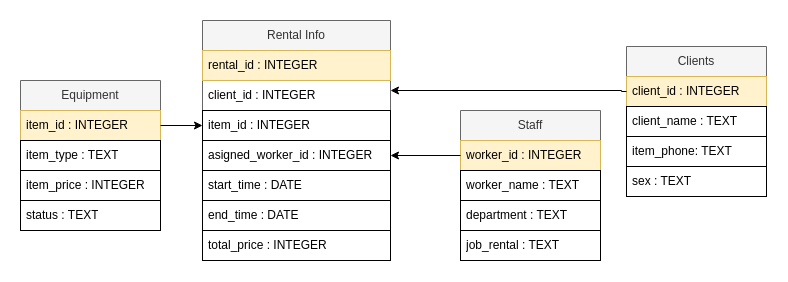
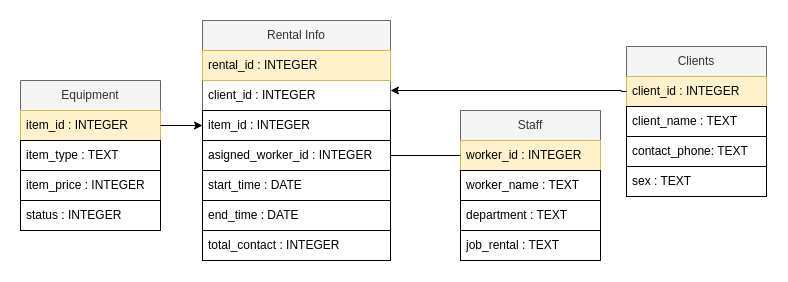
- <mxCell id="10" value="item_phone: TEXT" style="text;strokeColor=default;fillColor=none;align=left;verticalAlign=middle;spacingLeft=4;spacingRight=4;overflow=hidden;points=[[0,0.5],[1,0.5]];portConstraint=eastwest;rotatable=0;whiteSpace=wrap;html=1;" parent="7" vertex="1"><mxGeometry y="90" width="140" height="30" as="geometry" /></mxCell>
+ <mxCell id="10" value="contact_phone: TEXT" style="text;strokeColor=default;fillColor=none;align=left;verticalAlign=middle;spacingLeft=4;spacingRight=4;overflow=hidden;points=[[0,0.5],[1,0.5]];portConstraint=eastwest;rotatable=0;whiteSpace=wrap;html=1;" parent="7" vertex="1"><mxGeometry y="90" width="140" height="30" as="geometry" /></mxCell>
- <mxCell id="27" style="edgeStyle=orthogonalEdgeStyle;rounded=0;orthogonalLoop=1;jettySize=auto;html=1;entryX=1;entryY=0.5;entryDx=0;entryDy=0;" parent="1" source="21" target="16" edge="1"><mxGeometry relative="1" as="geometry" /></mxCell>
+ <mxCell id="27" style="edgeStyle=orthogonalEdgeStyle;rounded=0;orthogonalLoop=1;jettySize=auto;html=1;entryX=1;entryY=0.5;entryDx=0;entryDy=0;endArrow=none;" parent="1" source="21" target="16" edge="1"><mxGeometry relative="1" as="geometry" /></mxCell>
- <mxCell id="6" value="status&amp;nbsp;: TEXT" style="text;strokeColor=default;fillColor=none;align=left;verticalAlign=middle;spacingLeft=4;spacingRight=4;overflow=hidden;points=[[0,0.5],[1,0.5]];portConstraint=eastwest;rotatable=0;whiteSpace=wrap;html=1;" parent="2" vertex="1"><mxGeometry y="120" width="140" height="30" as="geometry" /></mxCell>
+ <mxCell id="6" value="status&amp;nbsp;: INTEGER" style="text;strokeColor=default;fillColor=none;align=left;verticalAlign=middle;spacingLeft=4;spacingRight=4;overflow=hidden;points=[[0,0.5],[1,0.5]];portConstraint=eastwest;rotatable=0;whiteSpace=wrap;html=1;" parent="2" vertex="1"><mxGeometry y="120" width="140" height="30" as="geometry" /></mxCell>
- <mxCell id="19" value="total_price : INTEGER" style="text;strokeColor=default;fillColor=none;align=left;verticalAlign=middle;spacingLeft=4;spacingRight=4;overflow=hidden;points=[[0,0.5],[1,0.5]];portConstraint=eastwest;rotatable=0;whiteSpace=wrap;html=1;" parent="12" vertex="1"><mxGeometry y="210" width="188" height="30" as="geometry" /></mxCell>
+ <mxCell id="19" value="total_contact : INTEGER" style="text;strokeColor=default;fillColor=none;align=left;verticalAlign=middle;spacingLeft=4;spacingRight=4;overflow=hidden;points=[[0,0.5],[1,0.5]];portConstraint=eastwest;rotatable=0;whiteSpace=wrap;html=1;" parent="12" vertex="1"><mxGeometry y="210" width="188" height="30" as="geometry" /></mxCell>
